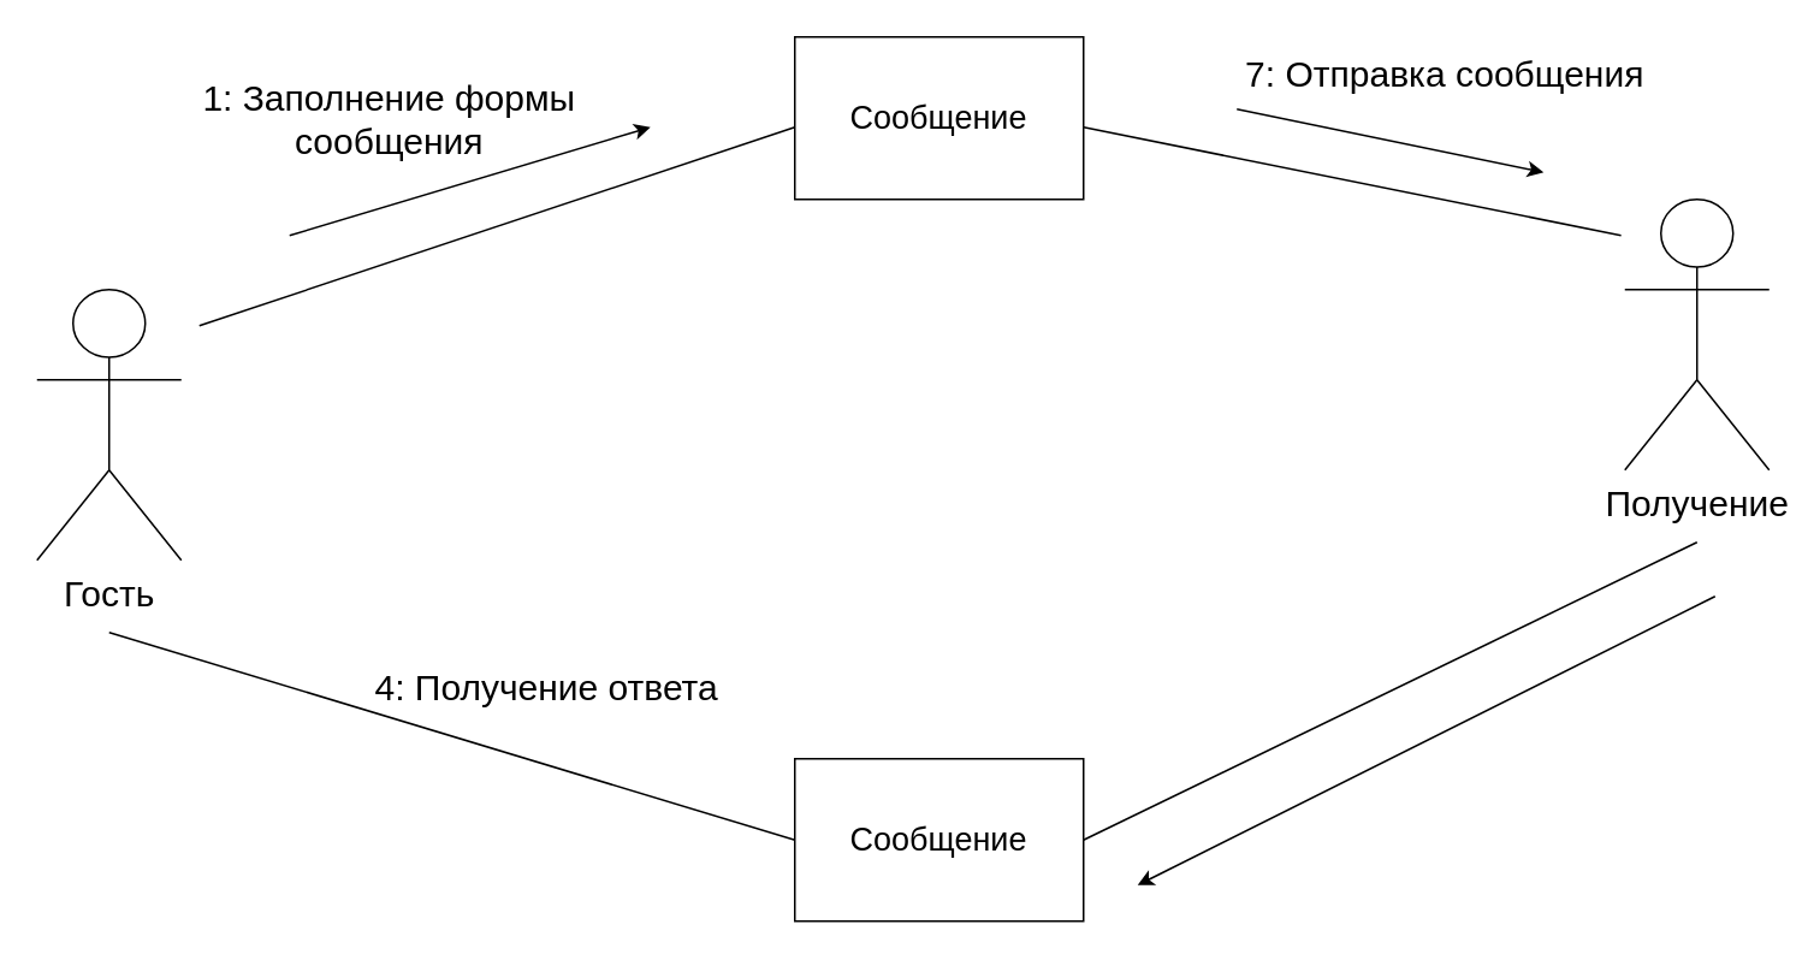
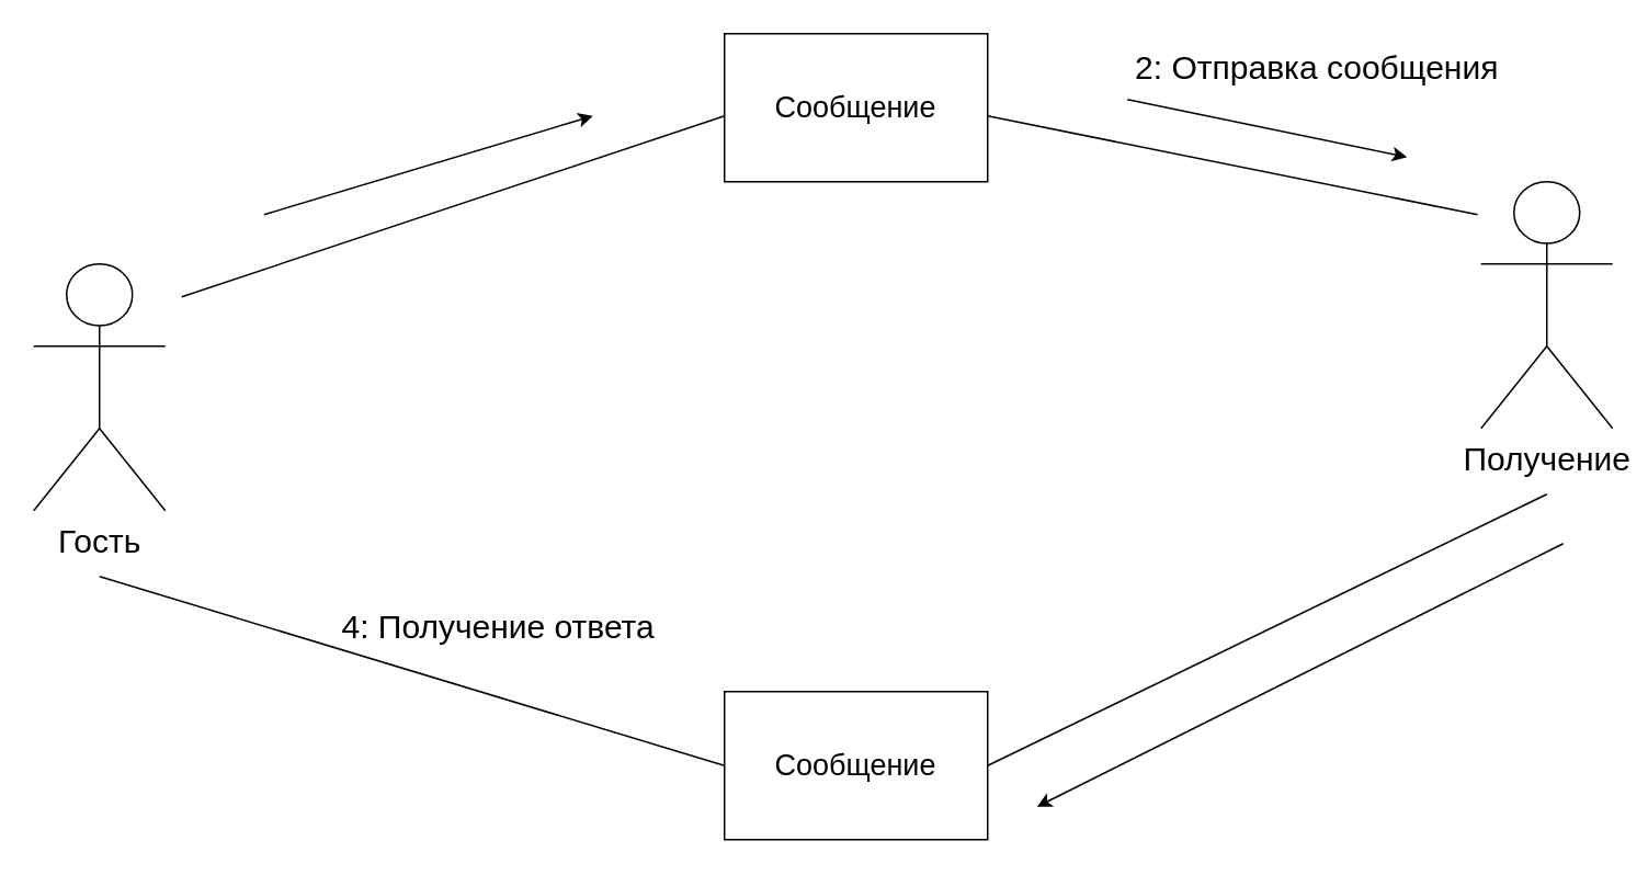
- <mxCell id="6" value="&lt;font style=&quot;font-size: 20px;&quot;&gt;7: Отправка сообщения&lt;/font&gt;" style="text;html=1;align=center;verticalAlign=middle;resizable=0;points=[];autosize=1;strokeColor=none;fillColor=none;" parent="1" vertex="1"><mxGeometry x="680" y="20" width="240" height="40" as="geometry" /></mxCell>
+ <mxCell id="6" value="&lt;font style=&quot;font-size: 20px;&quot;&gt;2: Отправка сообщения&lt;/font&gt;" style="text;html=1;align=center;verticalAlign=middle;resizable=0;points=[];autosize=1;strokeColor=none;fillColor=none;" parent="1" vertex="1"><mxGeometry x="680" y="20" width="240" height="40" as="geometry" /></mxCell>
- <mxCell id="5" value="&lt;font style=&quot;font-size: 20px;&quot;&gt;1: Заполнение формы&lt;br&gt;сообщения&lt;/font&gt;" style="text;html=1;align=center;verticalAlign=middle;resizable=0;points=[];autosize=1;strokeColor=none;fillColor=none;" parent="1" vertex="1"><mxGeometry x="100" y="35" width="230" height="60" as="geometry" /></mxCell>
